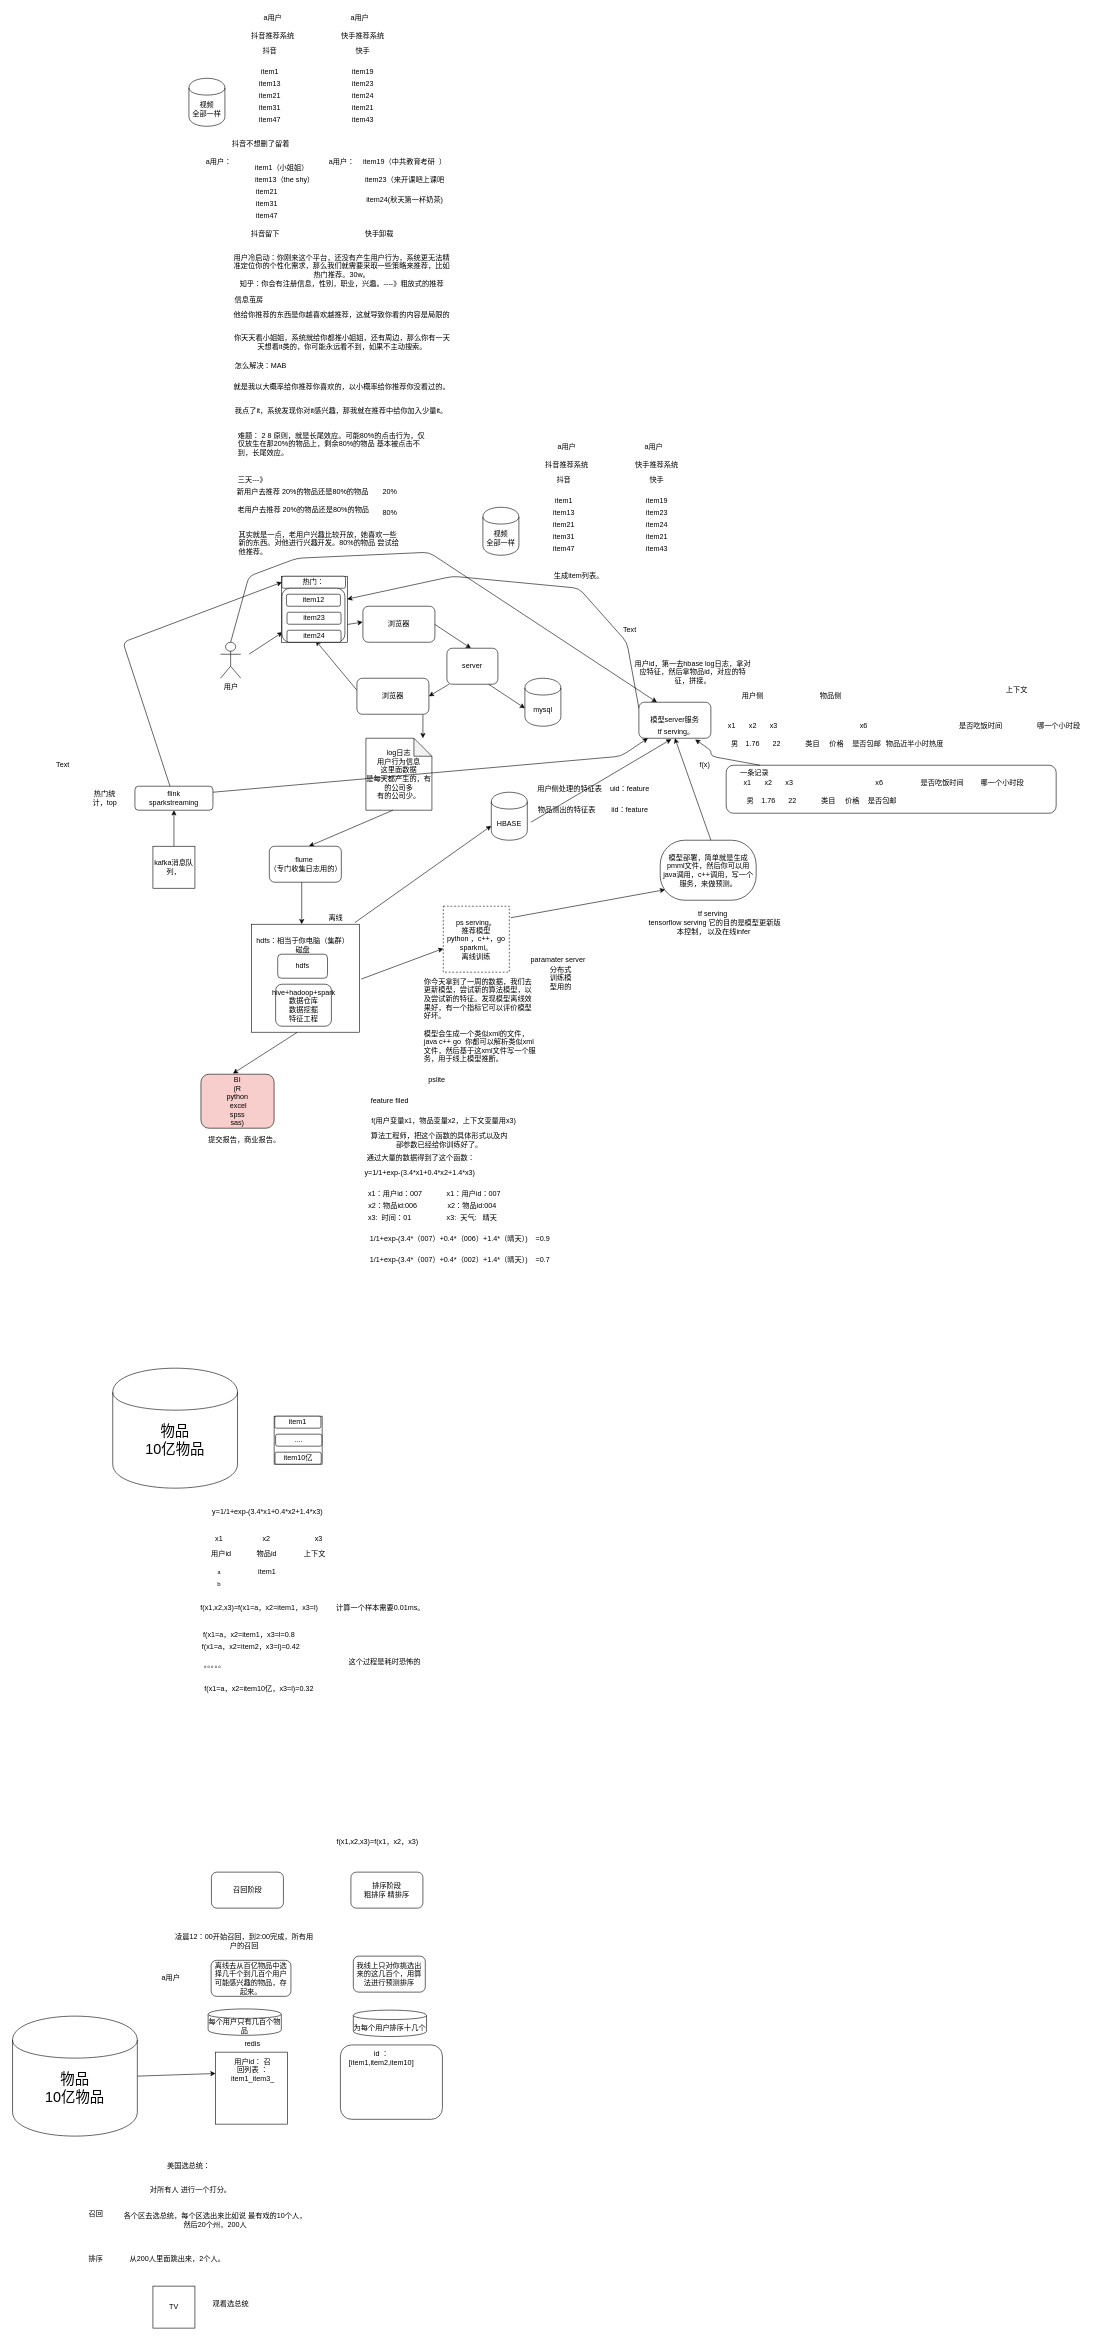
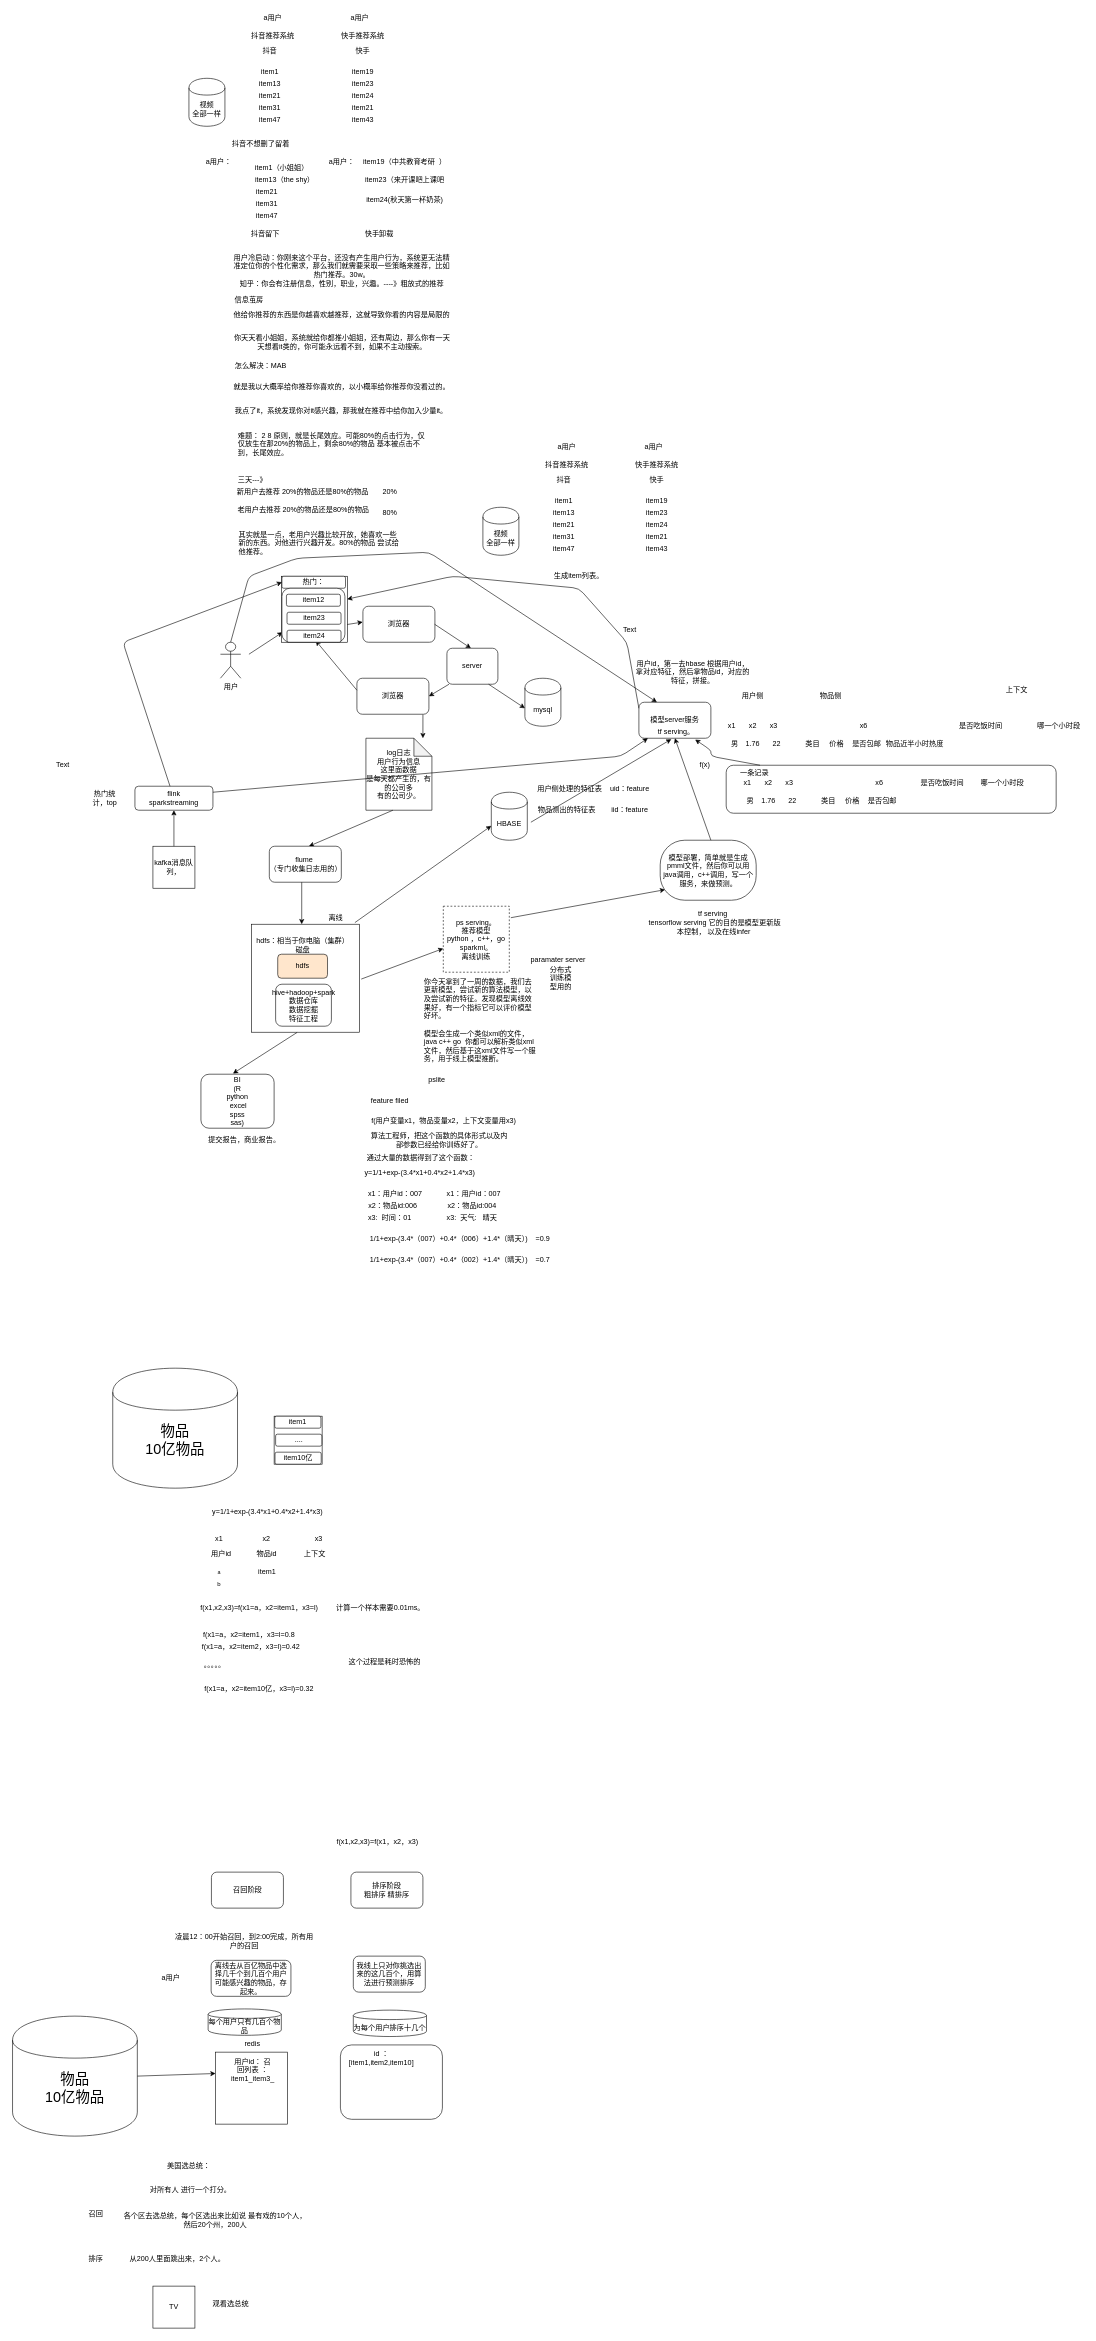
- <mxCell id="110" value="用户id，第一去hbase log日志，拿对应特征，然后拿物品id，对应的特征，拼接。" style="text;html=1;strokeColor=none;fillColor=none;align=center;verticalAlign=middle;whiteSpace=wrap;rounded=0;" parent="1" vertex="1"><mxGeometry x="1054" y="1100" width="200" height="40" as="geometry" /></mxCell>
+ <mxCell id="110" value="用户id，第一去hbase 根据用户id，拿对应特征，然后拿物品id，对应的特征，拼接。" style="text;html=1;strokeColor=none;fillColor=none;align=center;verticalAlign=middle;whiteSpace=wrap;rounded=0;" parent="1" vertex="1"><mxGeometry x="1054" y="1100" width="200" height="40" as="geometry" /></mxCell>
- <mxCell id="64" value="hdfs" style="rounded=1;whiteSpace=wrap;html=1;" parent="1" vertex="1"><mxGeometry x="462" y="1590" width="83" height="40" as="geometry" /></mxCell>
+ <mxCell id="64" value="hdfs" style="rounded=1;whiteSpace=wrap;html=1;fillColor=#ffe6cc;" parent="1" vertex="1"><mxGeometry x="462" y="1590" width="83" height="40" as="geometry" /></mxCell>
- <mxCell id="73" value="BI&lt;br&gt;(R&lt;br&gt;python&lt;br&gt;&amp;nbsp;excel&lt;br&gt;spss&lt;br&gt;sas)" style="rounded=1;whiteSpace=wrap;html=1;fillColor=#f8cecc;" parent="1" vertex="1"><mxGeometry x="334" y="1790" width="122" height="90" as="geometry" /></mxCell>
+ <mxCell id="73" value="BI&lt;br&gt;(R&lt;br&gt;python&lt;br&gt;&amp;nbsp;excel&lt;br&gt;spss&lt;br&gt;sas)" style="rounded=1;whiteSpace=wrap;html=1;" parent="1" vertex="1"><mxGeometry x="334" y="1790" width="122" height="90" as="geometry" /></mxCell>
